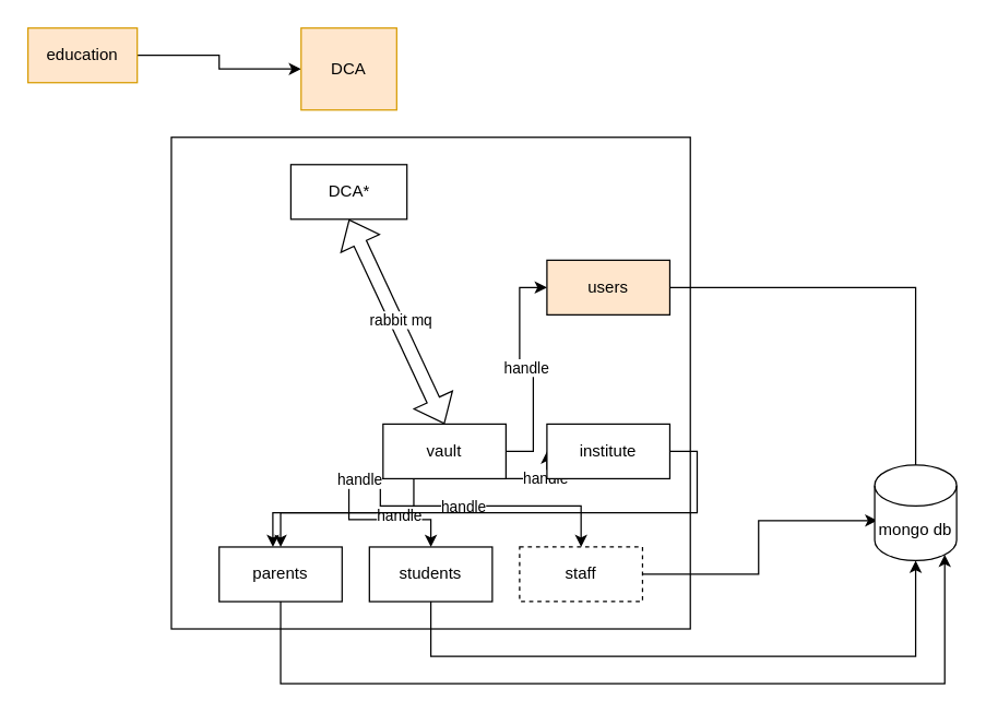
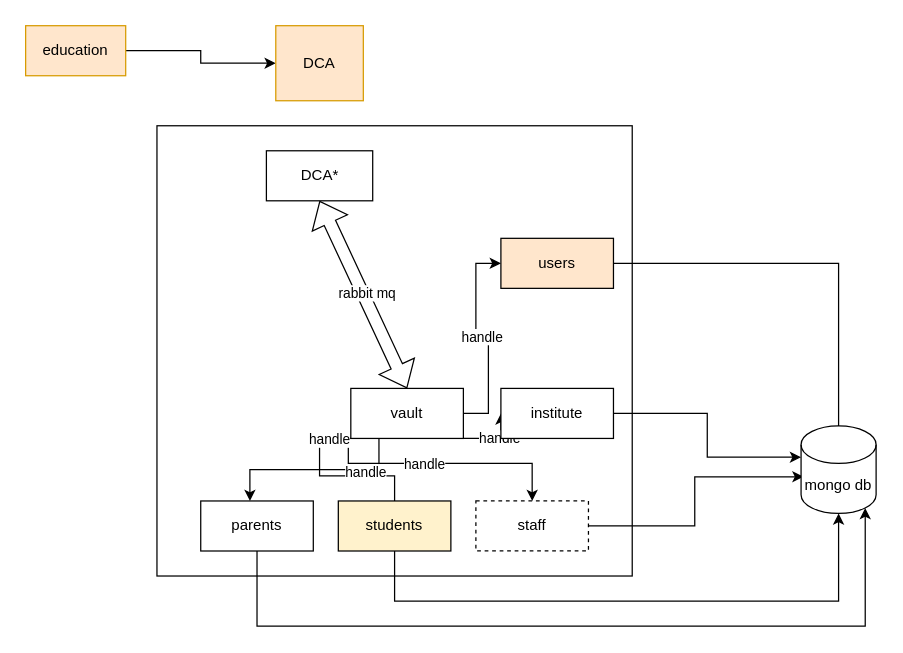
- <mxCell id="25" style="edgeStyle=orthogonalEdgeStyle;rounded=0;orthogonalLoop=1;jettySize=auto;html=1;exitX=1;exitY=0.5;exitDx=0;exitDy=0;" parent="1" source="26" target="6" edge="1"><mxGeometry relative="1" as="geometry" /></mxCell>
+ <mxCell id="25" style="edgeStyle=orthogonalEdgeStyle;rounded=0;orthogonalLoop=1;jettySize=auto;html=1;exitX=1;exitY=0.5;exitDx=0;exitDy=0;entryX=0;entryY=0;entryDx=0;entryDy=25;entryPerimeter=0;" parent="1" source="26" target="30" edge="1"><mxGeometry relative="1" as="geometry" /></mxCell>
- <mxCell id="20" style="edgeStyle=orthogonalEdgeStyle;rounded=0;orthogonalLoop=1;jettySize=auto;html=1;exitX=0.5;exitY=1;exitDx=0;exitDy=0;entryX=0.5;entryY=0;entryDx=0;entryDy=0;" parent="1" source="24" target="8" edge="1"><mxGeometry relative="1" as="geometry"><Array as="points"><mxPoint x="255" y="380" /><mxPoint x="315" y="380" /></Array></mxGeometry></mxCell>
+ <mxCell id="20" style="edgeStyle=orthogonalEdgeStyle;rounded=0;orthogonalLoop=1;jettySize=auto;html=1;exitX=0.5;exitY=1;exitDx=0;exitDy=0;entryX=0.5;entryY=0;entryDx=0;entryDy=0;endArrow=none;" parent="1" source="24" target="8" edge="1"><mxGeometry relative="1" as="geometry"><Array as="points"><mxPoint x="255" y="380" /><mxPoint x="315" y="380" /></Array></mxGeometry></mxCell>
- <mxCell id="8" value="students" style="rounded=0;whiteSpace=wrap;html=1;" parent="1" vertex="1"><mxGeometry x="270" y="400" width="90" height="40" as="geometry" /></mxCell>
+ <mxCell id="8" value="students" style="rounded=0;whiteSpace=wrap;html=1;fillColor=#fff2cc;" parent="1" vertex="1"><mxGeometry x="270" y="400" width="90" height="40" as="geometry" /></mxCell>
